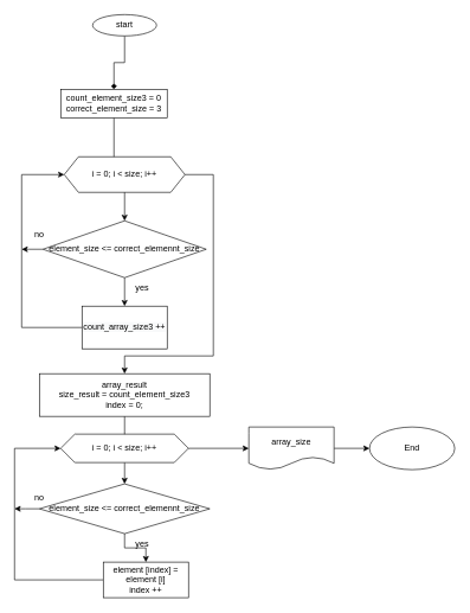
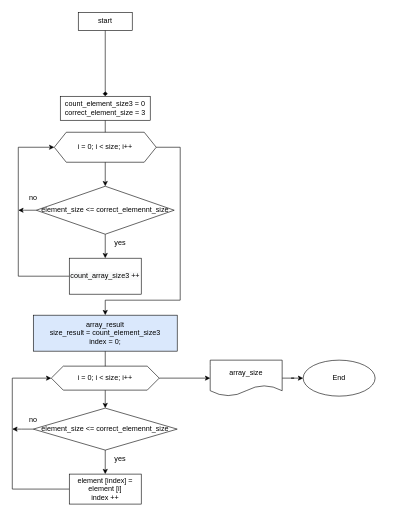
- <mxCell id="3" value="start" style="ellipse;whiteSpace=wrap;html=1;" vertex="1" parent="1"><mxGeometry x="130" y="20" width="90" height="30" as="geometry" /></mxCell>
+ <mxCell id="3" value="start" style="whiteSpace=wrap;html=1;rounded=0;" vertex="1" parent="1"><mxGeometry x="130" y="20" width="90" height="30" as="geometry" /></mxCell>
- <mxCell id="5" value="count_element_size3 = 0&lt;br&gt;correct_element_size = 3" style="whiteSpace=wrap;html=1;" vertex="1" parent="1"><mxGeometry x="85" y="125" width="150" height="40" as="geometry" /></mxCell>
+ <mxCell id="5" value="count_element_size3 = 0&lt;br&gt;correct_element_size = 3" style="whiteSpace=wrap;html=1;" vertex="1" parent="1"><mxGeometry x="100" y="160" width="150" height="40" as="geometry" /></mxCell>
- <mxCell id="17" value="array_result&lt;br&gt;size_result = count_element_size3&lt;br&gt;index = 0;" style="rounded=0;whiteSpace=wrap;html=1;" vertex="1" parent="1"><mxGeometry x="55" y="525" width="240" height="60" as="geometry" /></mxCell>
+ <mxCell id="17" value="array_result&lt;br&gt;size_result = count_element_size3&lt;br&gt;index = 0;" style="rounded=0;whiteSpace=wrap;html=1;fillColor=#dae8fc;" vertex="1" parent="1"><mxGeometry x="55" y="525" width="240" height="60" as="geometry" /></mxCell>
- <mxCell id="30" value="End" style="ellipse;whiteSpace=wrap;html=1;" vertex="1" parent="1"><mxGeometry x="520" y="600" width="120" height="60" as="geometry" /></mxCell>
+ <mxCell id="30" value="End" style="ellipse;whiteSpace=wrap;html=1;" vertex="1" parent="1"><mxGeometry x="505" y="600" width="120" height="60" as="geometry" /></mxCell>
- <mxCell id="25" value="element [index] = element [i]&lt;br&gt;index ++" style="whiteSpace=wrap;html=1;" vertex="1" parent="1"><mxGeometry x="145" y="790" width="120" height="50" as="geometry" /></mxCell>
+ <mxCell id="25" value="element [index] = element [i]&lt;br&gt;index ++" style="whiteSpace=wrap;html=1;" vertex="1" parent="1"><mxGeometry x="115" y="790" width="120" height="50" as="geometry" /></mxCell>
